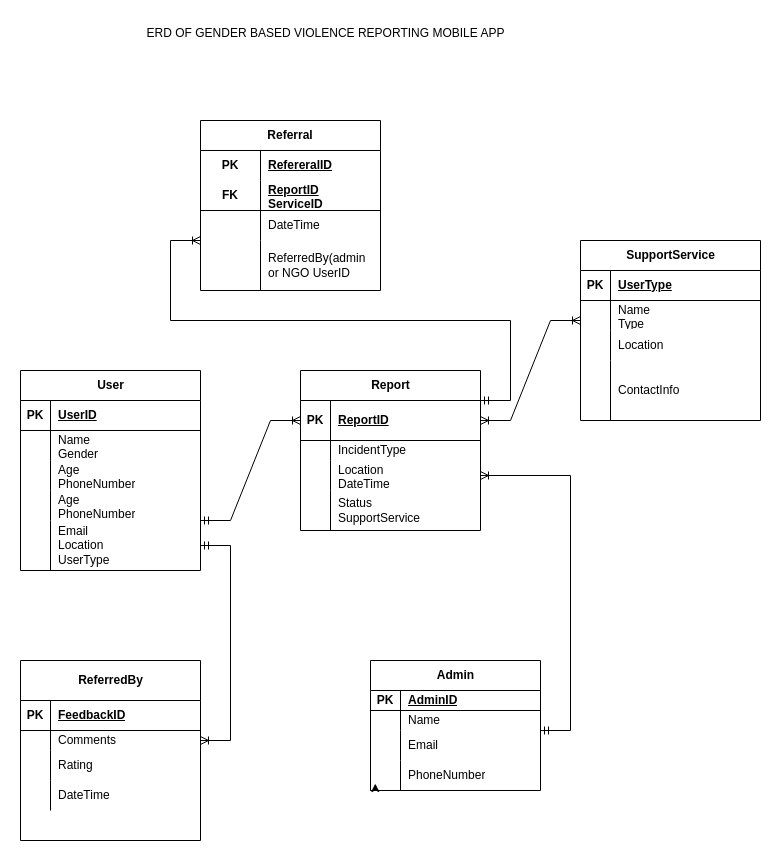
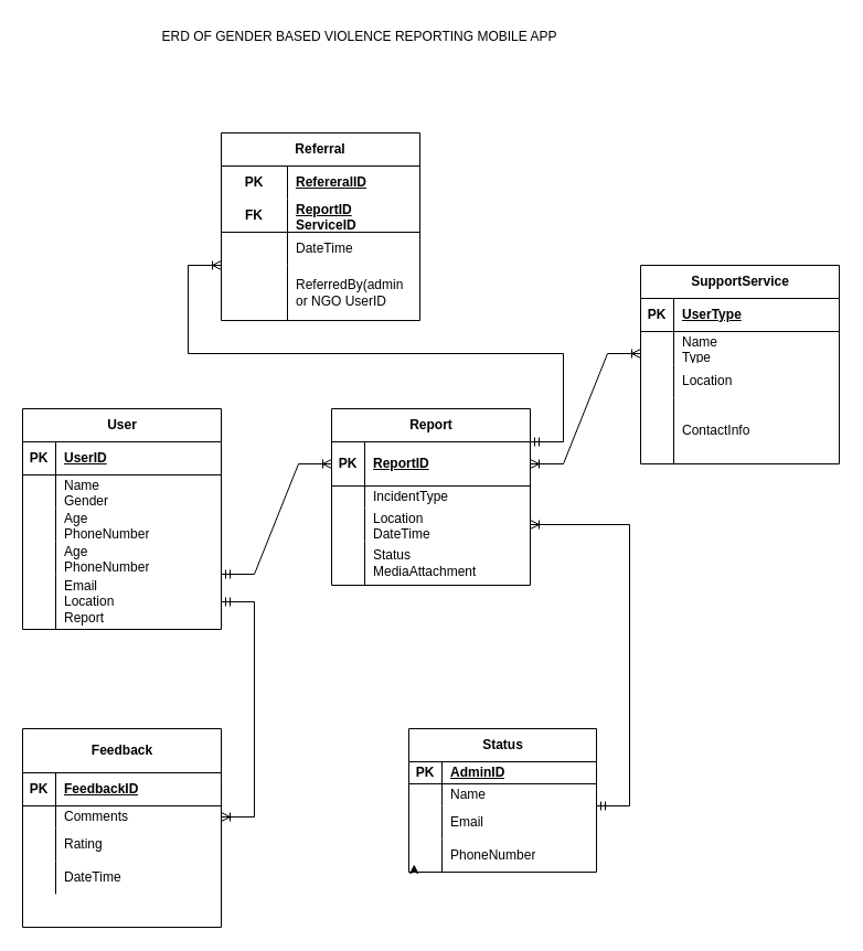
- <mxCell id="30" value="Status&lt;div&gt;SupportService&lt;/div&gt;" style="shape=partialRectangle;connectable=0;fillColor=none;top=0;left=0;bottom=0;right=0;align=left;spacingLeft=6;overflow=hidden;whiteSpace=wrap;html=1;" vertex="1" parent="28"><mxGeometry x="30" width="150" height="40" as="geometry"><mxRectangle width="150" height="40" as="alternateBounds" /></mxGeometry></mxCell>
+ <mxCell id="30" value="Status&lt;div&gt;MediaAttachment&lt;/div&gt;" style="shape=partialRectangle;connectable=0;fillColor=none;top=0;left=0;bottom=0;right=0;align=left;spacingLeft=6;overflow=hidden;whiteSpace=wrap;html=1;" vertex="1" parent="28"><mxGeometry x="30" width="150" height="40" as="geometry"><mxRectangle width="150" height="40" as="alternateBounds" /></mxGeometry></mxCell>
- <mxCell id="17" value="Email&lt;div&gt;Location&lt;/div&gt;&lt;div&gt;UserType&lt;/div&gt;" style="shape=partialRectangle;connectable=0;fillColor=none;top=0;left=0;bottom=0;right=0;align=left;spacingLeft=6;overflow=hidden;whiteSpace=wrap;html=1;" vertex="1" parent="15"><mxGeometry x="30" width="150" height="50" as="geometry"><mxRectangle width="150" height="50" as="alternateBounds" /></mxGeometry></mxCell>
+ <mxCell id="17" value="Email&lt;div&gt;Location&lt;/div&gt;&lt;div&gt;Report&lt;/div&gt;" style="shape=partialRectangle;connectable=0;fillColor=none;top=0;left=0;bottom=0;right=0;align=left;spacingLeft=6;overflow=hidden;whiteSpace=wrap;html=1;" vertex="1" parent="15"><mxGeometry x="30" width="150" height="50" as="geometry"><mxRectangle width="150" height="50" as="alternateBounds" /></mxGeometry></mxCell>
- <mxCell id="44" value="Admin" style="shape=table;startSize=30;container=1;collapsible=1;childLayout=tableLayout;fixedRows=1;rowLines=0;fontStyle=1;align=center;resizeLast=1;html=1;" vertex="1" parent="1"><mxGeometry x="370" y="660" width="170" height="130" as="geometry" /></mxCell>
+ <mxCell id="44" value="Status" style="shape=table;startSize=30;container=1;collapsible=1;childLayout=tableLayout;fixedRows=1;rowLines=0;fontStyle=1;align=center;resizeLast=1;html=1;" vertex="1" parent="1"><mxGeometry x="370" y="660" width="170" height="130" as="geometry" /></mxCell>
- <mxCell id="31" value="ReferredBy" style="shape=table;startSize=40;container=1;collapsible=1;childLayout=tableLayout;fixedRows=1;rowLines=0;fontStyle=1;align=center;resizeLast=1;html=1;" vertex="1" parent="1"><mxGeometry x="20" y="660" width="180" height="180" as="geometry" /></mxCell>
+ <mxCell id="31" value="Feedback" style="shape=table;startSize=40;container=1;collapsible=1;childLayout=tableLayout;fixedRows=1;rowLines=0;fontStyle=1;align=center;resizeLast=1;html=1;" vertex="1" parent="1"><mxGeometry x="20" y="660" width="180" height="180" as="geometry" /></mxCell>
